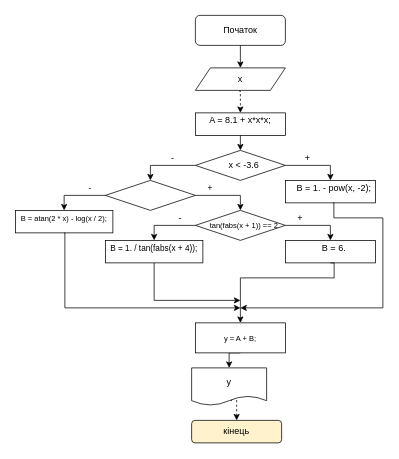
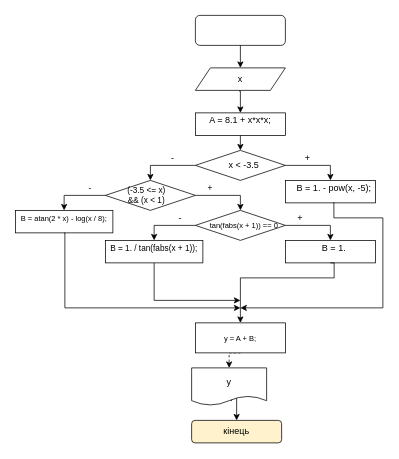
- <mxCell id="5" value="Початок" style="text;html=1;strokeColor=none;fillColor=none;align=center;verticalAlign=middle;whiteSpace=wrap;rounded=0;shadow=0;glass=0;sketch=0;" parent="1" vertex="1"><mxGeometry x="300" y="30" width="40" height="20" as="geometry" /></mxCell>
- <mxCell id="6" value="" style="edgeStyle=orthogonalEdgeStyle;rounded=0;orthogonalLoop=1;jettySize=auto;html=1;entryX=0.5;entryY=0;entryDx=0;entryDy=0;exitX=0.454;exitY=1.288;exitDx=0;exitDy=0;exitPerimeter=0;dashed=1;" parent="1" source="7" target="22" edge="1"><mxGeometry relative="1" as="geometry"><Array as="points"><mxPoint x="320" y="121" /></Array></mxGeometry></mxCell>
+ <mxCell id="6" value="" style="edgeStyle=orthogonalEdgeStyle;rounded=0;orthogonalLoop=1;jettySize=auto;html=1;entryX=0.5;entryY=0;entryDx=0;entryDy=0;exitX=0.454;exitY=1.288;exitDx=0;exitDy=0;exitPerimeter=0;" parent="1" source="7" target="22" edge="1"><mxGeometry relative="1" as="geometry"><Array as="points"><mxPoint x="320" y="121" /></Array></mxGeometry></mxCell>
- <mxCell id="23" value="x &lt; -3.6" style="text;html=1;strokeColor=none;fillColor=none;align=center;verticalAlign=middle;whiteSpace=wrap;rounded=0;shadow=0;glass=0;sketch=0;" parent="1" vertex="1"><mxGeometry x="300" y="210" width="50" height="20" as="geometry" /></mxCell>
+ <mxCell id="23" value="x &lt; -3.5" style="text;html=1;strokeColor=none;fillColor=none;align=center;verticalAlign=middle;whiteSpace=wrap;rounded=0;shadow=0;glass=0;sketch=0;" parent="1" vertex="1"><mxGeometry x="300" y="210" width="50" height="20" as="geometry" /></mxCell>
- <mxCell id="27" value="B = 1. - pow(x, -2);" style="text;html=1;strokeColor=none;fillColor=none;align=center;verticalAlign=middle;whiteSpace=wrap;rounded=0;shadow=0;glass=0;sketch=0;" parent="1" vertex="1"><mxGeometry x="390" y="240" width="110" height="20" as="geometry" /></mxCell>
+ <mxCell id="27" value="B = 1. - pow(x, -5);" style="text;html=1;strokeColor=none;fillColor=none;align=center;verticalAlign=middle;whiteSpace=wrap;rounded=0;shadow=0;glass=0;sketch=0;" parent="1" vertex="1"><mxGeometry x="390" y="240" width="110" height="20" as="geometry" /></mxCell>
+ <mxCell id="28" value="(-3.5 &amp;lt;= x) &amp;amp;&amp;amp; (x &amp;lt; 1)" style="text;html=1;strokeColor=none;fillColor=none;align=center;verticalAlign=middle;whiteSpace=wrap;rounded=0;shadow=0;glass=0;sketch=0;fontSize=11;" parent="1" vertex="1"><mxGeometry x="160" y="250" width="70" height="20" as="geometry" /></mxCell>
- <mxCell id="40" value="B = atan(2 * x) - log(x / 2);" style="text;html=1;strokeColor=none;fillColor=none;align=center;verticalAlign=middle;whiteSpace=wrap;rounded=0;shadow=0;glass=0;sketch=0;fontSize=10;" parent="1" vertex="1"><mxGeometry x="20" y="280" width="130" height="20" as="geometry" /></mxCell>
+ <mxCell id="40" value="B = atan(2 * x) - log(x / 8);" style="text;html=1;strokeColor=none;fillColor=none;align=center;verticalAlign=middle;whiteSpace=wrap;rounded=0;shadow=0;glass=0;sketch=0;fontSize=10;" parent="1" vertex="1"><mxGeometry x="20" y="280" width="130" height="20" as="geometry" /></mxCell>
- <mxCell id="32" value="&lt;font style=&quot;font-size: 10px&quot;&gt;tan(fabs(x + 1)) == 2&lt;/font&gt;" style="text;html=1;strokeColor=none;fillColor=none;align=center;verticalAlign=middle;whiteSpace=wrap;rounded=0;shadow=0;glass=0;sketch=0;fontSize=11;" parent="1" vertex="1"><mxGeometry x="270" y="290" width="110" height="20" as="geometry" /></mxCell>
+ <mxCell id="32" value="&lt;font style=&quot;font-size: 10px&quot;&gt;tan(fabs(x + 1)) == 0&lt;/font&gt;" style="text;html=1;strokeColor=none;fillColor=none;align=center;verticalAlign=middle;whiteSpace=wrap;rounded=0;shadow=0;glass=0;sketch=0;fontSize=11;" parent="1" vertex="1"><mxGeometry x="270" y="290" width="110" height="20" as="geometry" /></mxCell>
- <mxCell id="38" value="B = 1. / tan(fabs(x + 4));" style="text;html=1;strokeColor=none;fillColor=none;align=center;verticalAlign=middle;whiteSpace=wrap;rounded=0;shadow=0;glass=0;sketch=0;fontSize=11;" parent="1" vertex="1"><mxGeometry x="135" y="320" width="140" height="20" as="geometry" /></mxCell>
+ <mxCell id="38" value="B = 1. / tan(fabs(x + 1));" style="text;html=1;strokeColor=none;fillColor=none;align=center;verticalAlign=middle;whiteSpace=wrap;rounded=0;shadow=0;glass=0;sketch=0;fontSize=11;" parent="1" vertex="1"><mxGeometry x="135" y="320" width="140" height="20" as="geometry" /></mxCell>
- <mxCell id="36" value="B = 6." style="text;html=1;strokeColor=none;fillColor=none;align=center;verticalAlign=middle;whiteSpace=wrap;rounded=0;shadow=0;glass=0;sketch=0;fontSize=12;" parent="1" vertex="1"><mxGeometry x="425" y="320" width="40" height="20" as="geometry" /></mxCell>
+ <mxCell id="36" value="B = 1." style="text;html=1;strokeColor=none;fillColor=none;align=center;verticalAlign=middle;whiteSpace=wrap;rounded=0;shadow=0;glass=0;sketch=0;fontSize=12;" parent="1" vertex="1"><mxGeometry x="425" y="320" width="40" height="20" as="geometry" /></mxCell>
- <mxCell id="41" style="edgeStyle=orthogonalEdgeStyle;rounded=0;orthogonalLoop=1;jettySize=auto;html=1;exitX=0.5;exitY=1;exitDx=0;exitDy=0;entryX=0.5;entryY=0;entryDx=0;entryDy=0;fontSize=12;" parent="1" source="42" target="44" edge="1"><mxGeometry relative="1" as="geometry" /></mxCell>
+ <mxCell id="41" style="edgeStyle=orthogonalEdgeStyle;rounded=0;orthogonalLoop=1;jettySize=auto;html=1;exitX=0.5;exitY=1;exitDx=0;exitDy=0;entryX=0.5;entryY=0;entryDx=0;entryDy=0;fontSize=12;dashed=1;" parent="1" source="42" target="44" edge="1"><mxGeometry relative="1" as="geometry" /></mxCell>
- <mxCell id="43" value="" style="edgeStyle=orthogonalEdgeStyle;rounded=0;orthogonalLoop=1;jettySize=auto;html=1;fontSize=12;exitX=0.531;exitY=0.883;exitDx=0;exitDy=0;exitPerimeter=0;dashed=1;" parent="1" source="44" target="45" edge="1"><mxGeometry relative="1" as="geometry"><Array as="points"><mxPoint x="315" y="525" /></Array></mxGeometry></mxCell>
+ <mxCell id="43" value="" style="edgeStyle=orthogonalEdgeStyle;rounded=0;orthogonalLoop=1;jettySize=auto;html=1;fontSize=12;exitX=0.531;exitY=0.883;exitDx=0;exitDy=0;exitPerimeter=0;" parent="1" source="44" target="45" edge="1"><mxGeometry relative="1" as="geometry"><Array as="points"><mxPoint x="315" y="525" /></Array></mxGeometry></mxCell>
